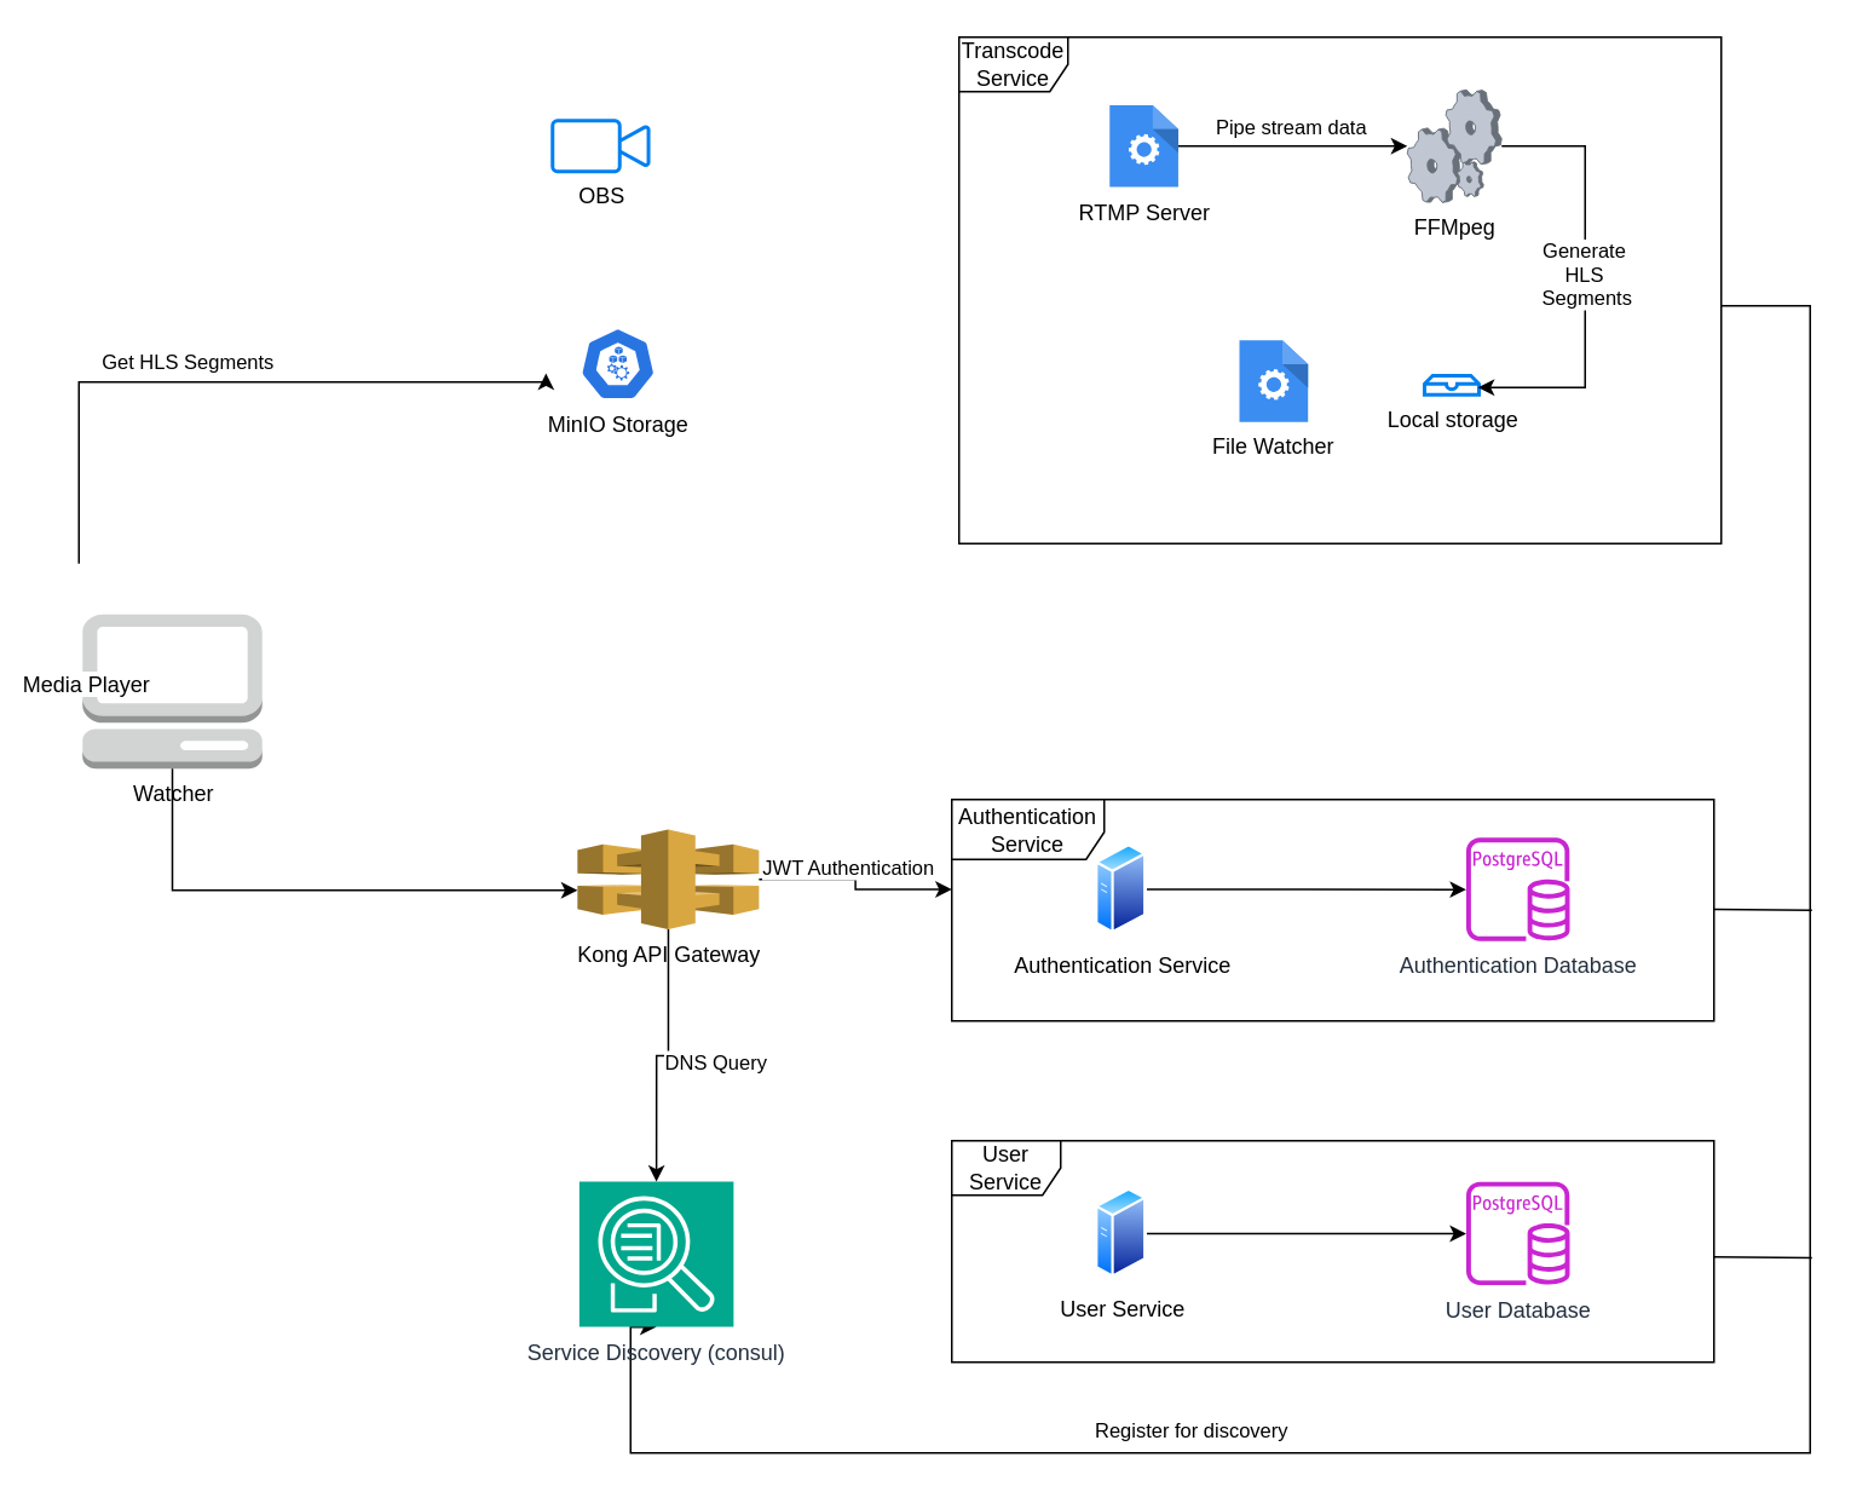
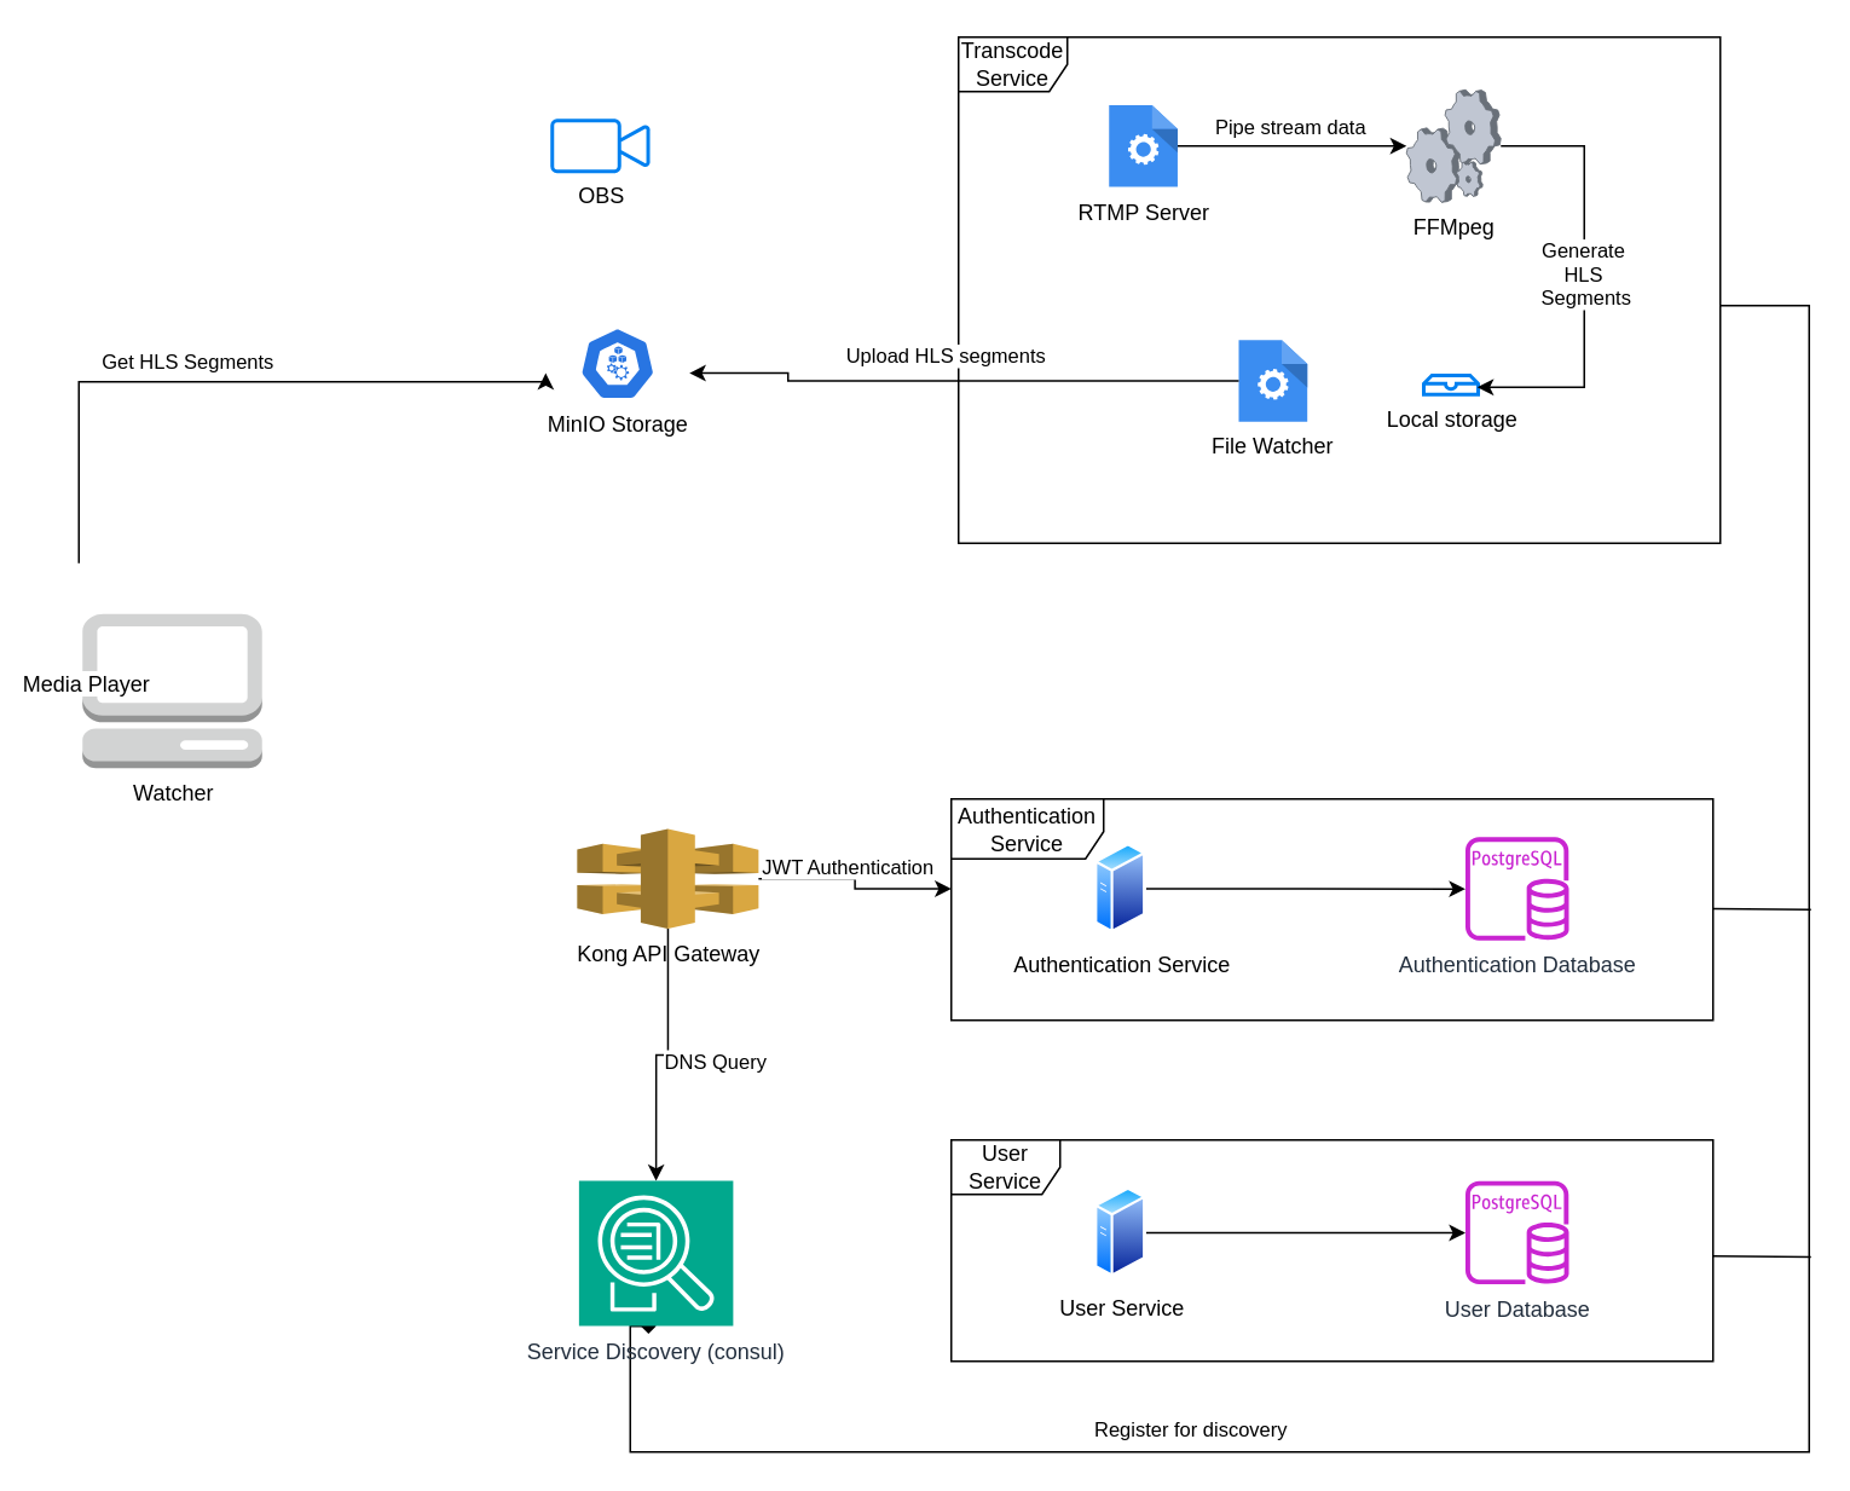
+ <mxCell id="13" style="edgeStyle=orthogonalEdgeStyle;rounded=0;orthogonalLoop=1;jettySize=auto;html=1;entryX=0.995;entryY=0.63;entryDx=0;entryDy=0;entryPerimeter=0;" parent="1" source="11" target="4" edge="1"><mxGeometry relative="1" as="geometry"><mxPoint x="484" y="360" as="targetPoint" /><Array as="points"><mxPoint x="434" y="210" /></Array></mxGeometry></mxCell>
+ <mxCell id="14" value="Upload HLS segments" style="edgeLabel;html=1;align=center;verticalAlign=middle;resizable=0;points=[];" parent="13" vertex="1" connectable="0"><mxGeometry x="0.106" relative="1" as="geometry"><mxPoint x="8" y="-14" as="offset" /></mxGeometry></mxCell>
- <mxCell id="17" style="edgeStyle=orthogonalEdgeStyle;rounded=0;orthogonalLoop=1;jettySize=auto;html=1;exitX=0.5;exitY=1;exitDx=0;exitDy=0;exitPerimeter=0;" parent="1" target="24" edge="1" source="15"><mxGeometry relative="1" as="geometry"><mxPoint x="374" y="540" as="targetPoint" /><Array as="points"><mxPoint x="95" y="490" /></Array><mxPoint x="87" y="387" as="sourcePoint" /></mxGeometry></mxCell>
- <mxCell id="5" style="edgeStyle=orthogonalEdgeStyle;rounded=0;orthogonalLoop=1;jettySize=auto;html=1;entryX=0.5;entryY=1;entryDx=0;entryDy=0;entryPerimeter=0;" parent="1" source="7" target="25" edge="1"><mxGeometry relative="1" as="geometry"><mxPoint x="997.167" y="810" as="targetPoint" /><Array as="points"><mxPoint x="997" y="168" /><mxPoint x="997" y="800" /><mxPoint x="347" y="800" /></Array></mxGeometry></mxCell>
+ <mxCell id="5" style="edgeStyle=orthogonalEdgeStyle;rounded=0;orthogonalLoop=1;jettySize=auto;html=1;entryX=0.5;entryY=1;entryDx=0;entryDy=0;entryPerimeter=0;endArrow=diamond;" parent="1" source="7" target="25" edge="1"><mxGeometry relative="1" as="geometry"><mxPoint x="997.167" y="810" as="targetPoint" /><Array as="points"><mxPoint x="997" y="168" /><mxPoint x="997" y="800" /><mxPoint x="347" y="800" /></Array></mxGeometry></mxCell>
